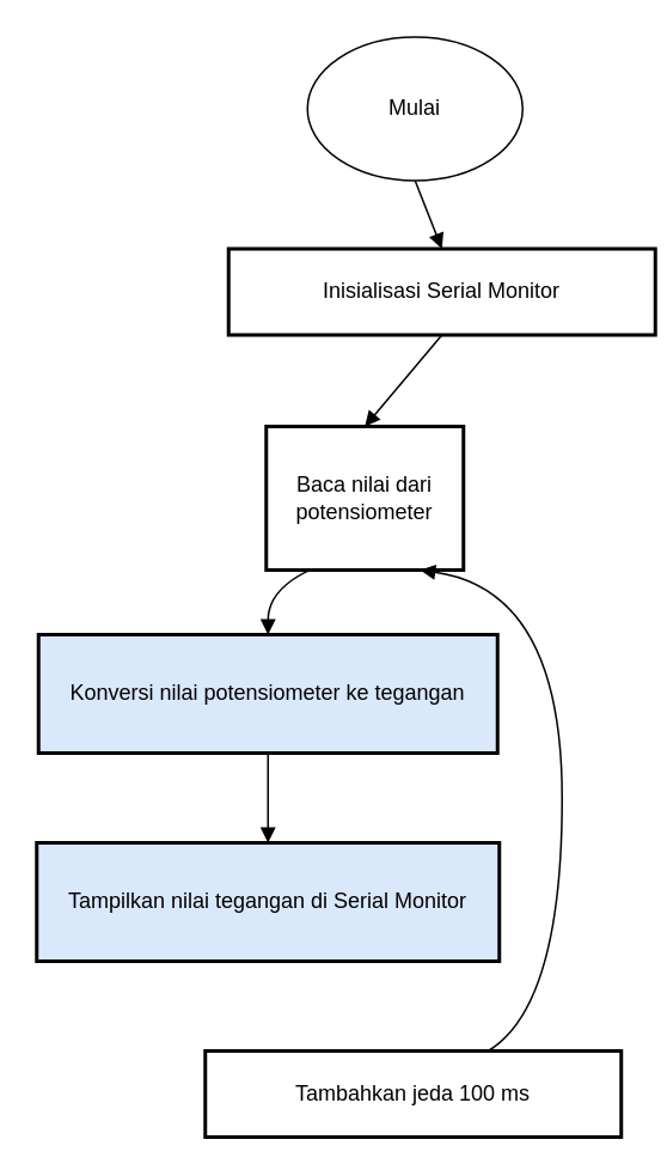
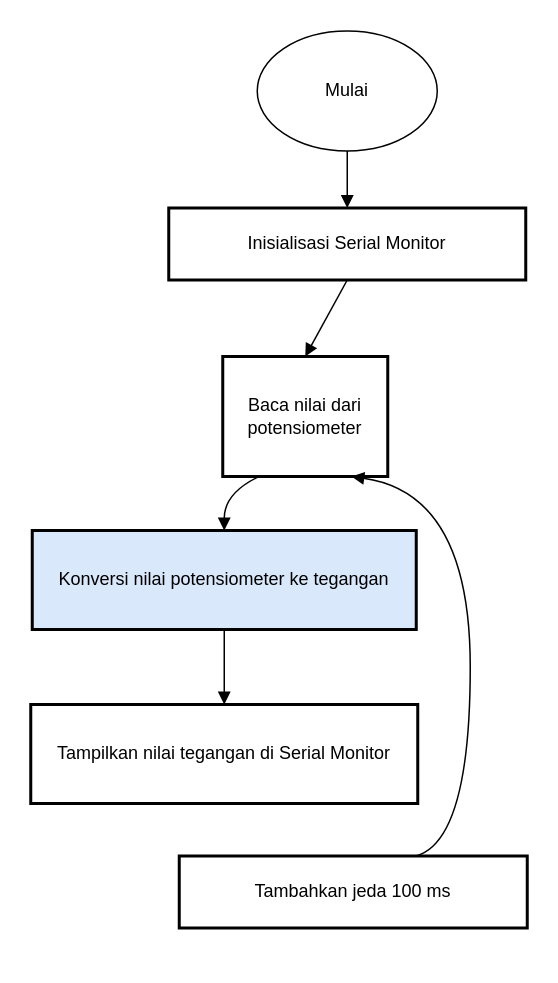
- <mxCell id="2" value="Inisialisasi Serial Monitor" style="whiteSpace=wrap;strokeWidth=2;" vertex="1" parent="1"><mxGeometry x="127" y="138" width="238" height="48" as="geometry" /></mxCell>
+ <mxCell id="2" value="Inisialisasi Serial Monitor" style="whiteSpace=wrap;strokeWidth=2;" vertex="1" parent="1"><mxGeometry x="112" y="138" width="238" height="48" as="geometry" /></mxCell>
- <mxCell id="5" value="Tampilkan nilai tegangan di Serial Monitor" style="whiteSpace=wrap;strokeWidth=2;fillColor=#dae8fc;" vertex="1" parent="1"><mxGeometry x="20" y="469" width="258" height="66" as="geometry" /></mxCell>
+ <mxCell id="5" value="Tampilkan nilai tegangan di Serial Monitor" style="whiteSpace=wrap;strokeWidth=2;" vertex="1" parent="1"><mxGeometry x="20" y="469" width="258" height="66" as="geometry" /></mxCell>
- <mxCell id="6" value="Tambahkan jeda 100 ms" style="whiteSpace=wrap;strokeWidth=2;" vertex="1" parent="1"><mxGeometry x="114" y="585" width="232" height="48" as="geometry" /></mxCell>
+ <mxCell id="6" value="Tambahkan jeda 100 ms" style="whiteSpace=wrap;strokeWidth=2;" vertex="1" parent="1"><mxGeometry x="119" y="570" width="232" height="48" as="geometry" /></mxCell>
